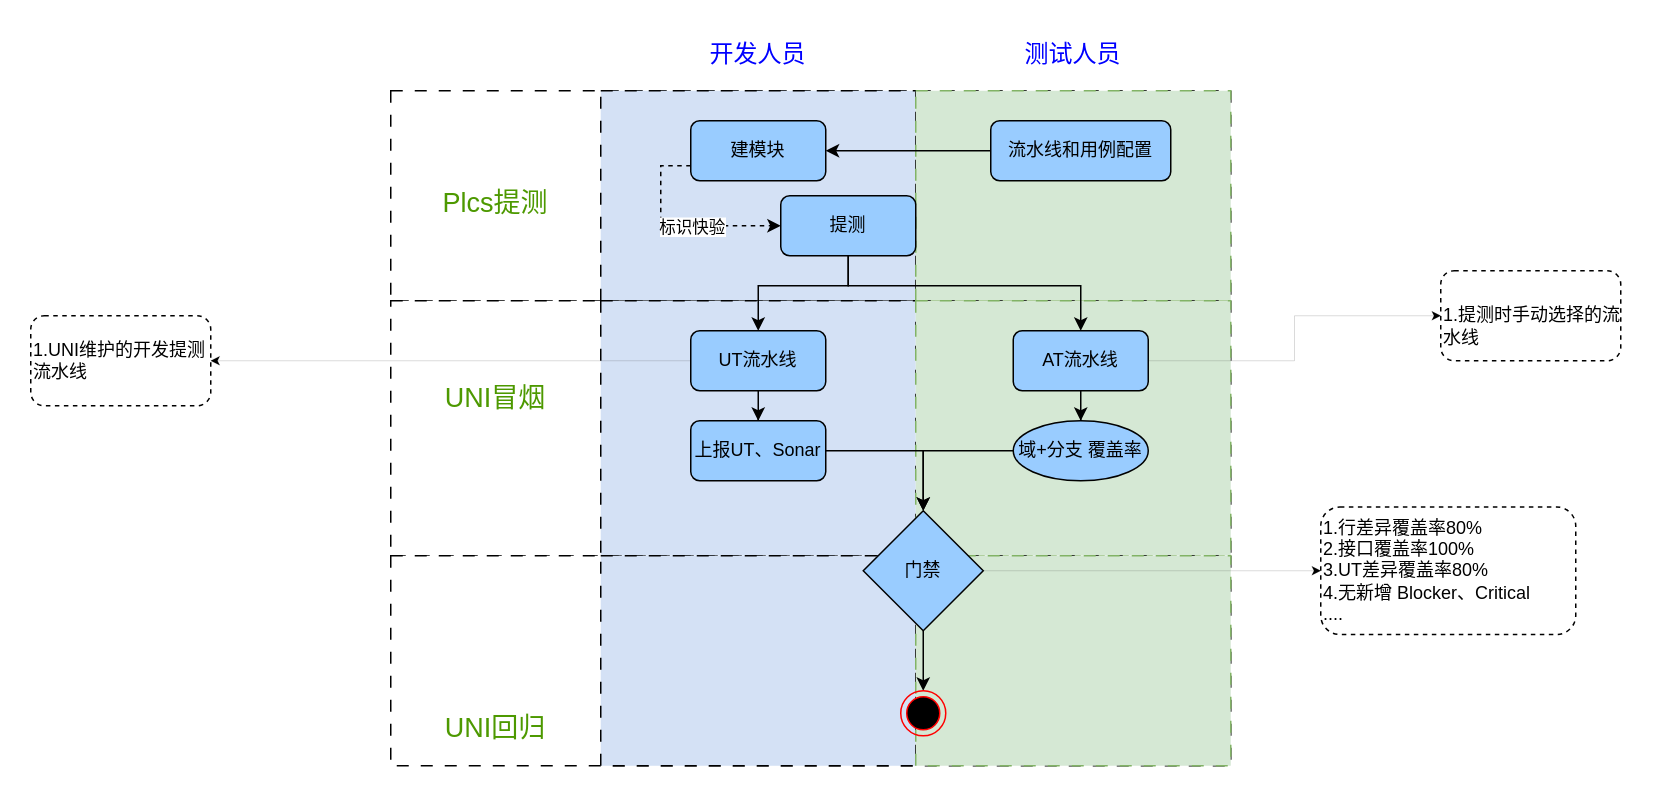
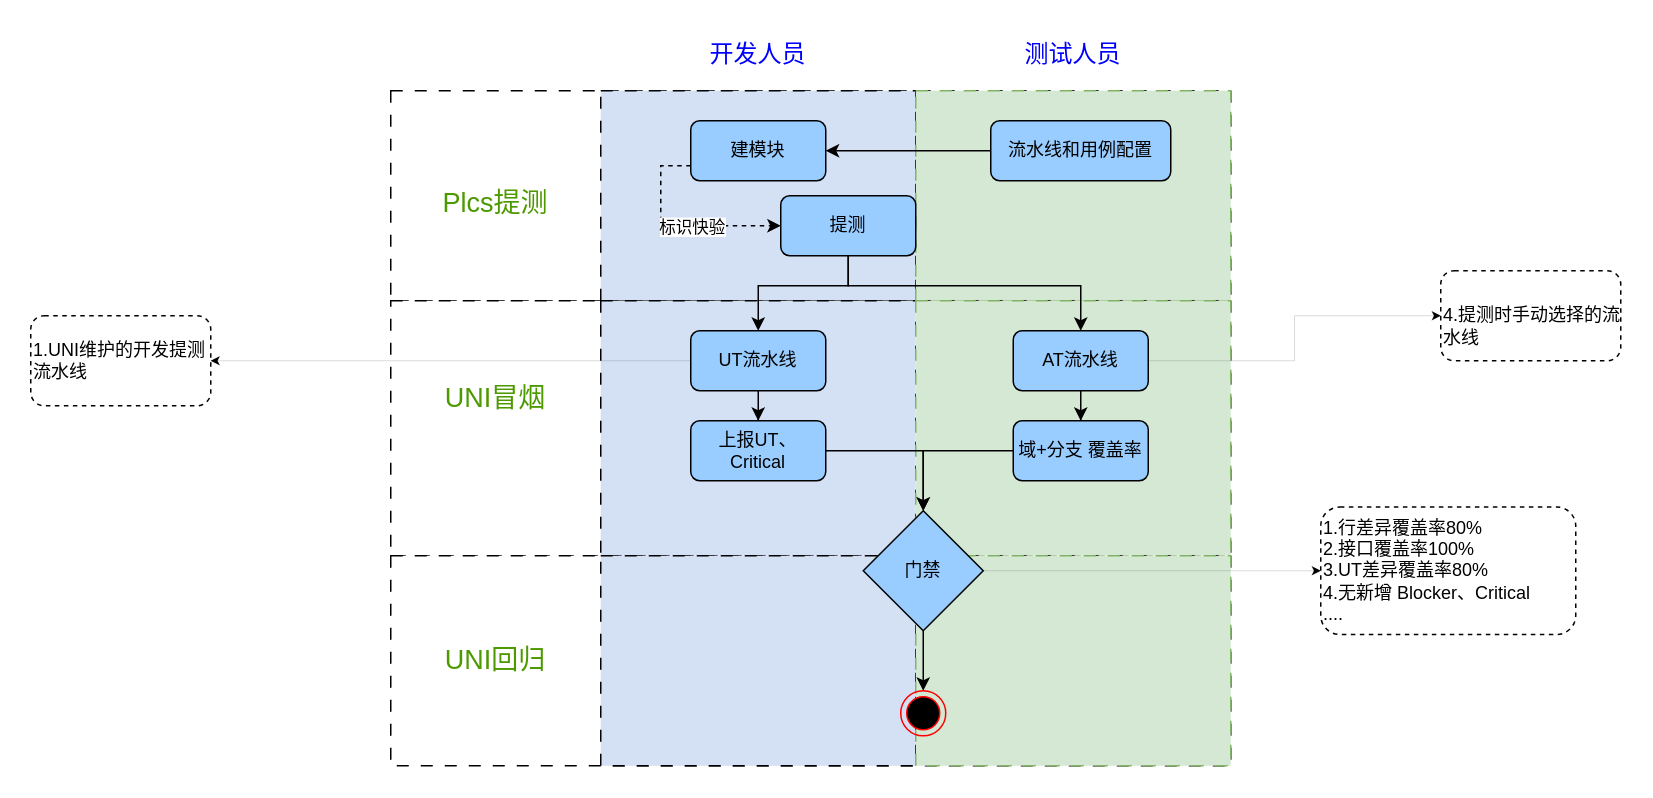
- <mxCell id="40" value="&lt;div&gt;&lt;br&gt;&lt;/div&gt;&lt;div&gt;1.提测时手动选择的流水线&lt;/div&gt;" style="rounded=1;whiteSpace=wrap;html=1;dashed=1;align=left;" parent="1" vertex="1"><mxGeometry x="960" y="180" width="120" height="60" as="geometry" /></mxCell>
+ <mxCell id="40" value="&lt;div&gt;&lt;br&gt;&lt;/div&gt;&lt;div&gt;4.提测时手动选择的流水线&lt;/div&gt;" style="rounded=1;whiteSpace=wrap;html=1;dashed=1;align=left;" parent="1" vertex="1"><mxGeometry x="960" y="180" width="120" height="60" as="geometry" /></mxCell>
- <mxCell id="38" value="上报UT、Sonar" style="rounded=1;whiteSpace=wrap;html=1;fillColor=#99CCFF;" parent="1" vertex="1"><mxGeometry x="460" y="280" width="90" height="40" as="geometry" /></mxCell>
+ <mxCell id="38" value="上报UT、Critical" style="rounded=1;whiteSpace=wrap;html=1;fillColor=#99CCFF;" parent="1" vertex="1"><mxGeometry x="460" y="280" width="90" height="40" as="geometry" /></mxCell>
- <mxCell id="31" value="域+分支 覆盖率" style="ellipse;whiteSpace=wrap;html=1;fillColor=#99CCFF;" parent="1" vertex="1"><mxGeometry x="675" y="280" width="90" height="40" as="geometry" /></mxCell>
+ <mxCell id="31" value="域+分支 覆盖率" style="rounded=1;whiteSpace=wrap;html=1;fillColor=#99CCFF;" parent="1" vertex="1"><mxGeometry x="675" y="280" width="90" height="40" as="geometry" /></mxCell>
- <mxCell id="13" value="&lt;font color=&quot;#4d9900&quot; style=&quot;font-size: 18px;&quot;&gt;UNI回归&lt;/font&gt;" style="text;html=1;align=center;verticalAlign=middle;whiteSpace=wrap;rounded=0;" parent="1" vertex="1"><mxGeometry x="270" y="470" width="120" height="30" as="geometry" /></mxCell>
+ <mxCell id="13" value="&lt;font color=&quot;#4d9900&quot; style=&quot;font-size: 18px;&quot;&gt;UNI回归&lt;/font&gt;" style="text;html=1;align=center;verticalAlign=middle;whiteSpace=wrap;rounded=0;" parent="1" vertex="1"><mxGeometry x="270" y="425" width="120" height="30" as="geometry" /></mxCell>
